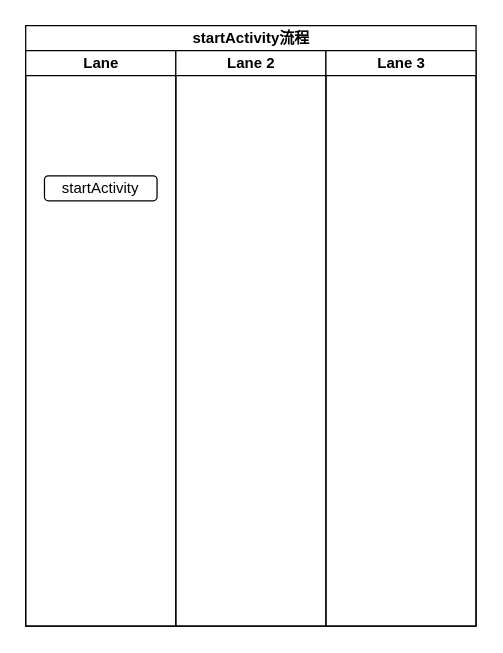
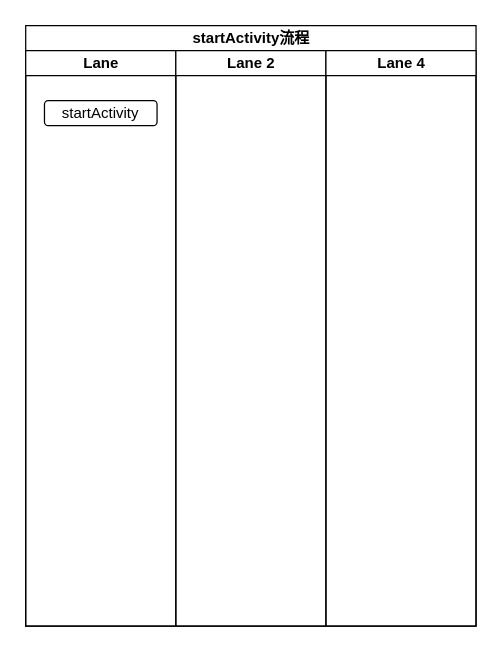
- <mxCell id="6" value="Lane 3" style="swimlane;startSize=20;html=1;" vertex="1" parent="2"><mxGeometry x="240" y="20" width="120" height="460" as="geometry" /></mxCell>
+ <mxCell id="6" value="Lane 4" style="swimlane;startSize=20;html=1;" vertex="1" parent="2"><mxGeometry x="240" y="20" width="120" height="460" as="geometry" /></mxCell>
- <mxCell id="4" value="startActivity" style="rounded=1;whiteSpace=wrap;html=1;" vertex="1" parent="3"><mxGeometry x="15" y="100" width="90" height="20" as="geometry" /></mxCell>
+ <mxCell id="4" value="startActivity" style="rounded=1;whiteSpace=wrap;html=1;" vertex="1" parent="3"><mxGeometry x="15" y="40" width="90" height="20" as="geometry" /></mxCell>
